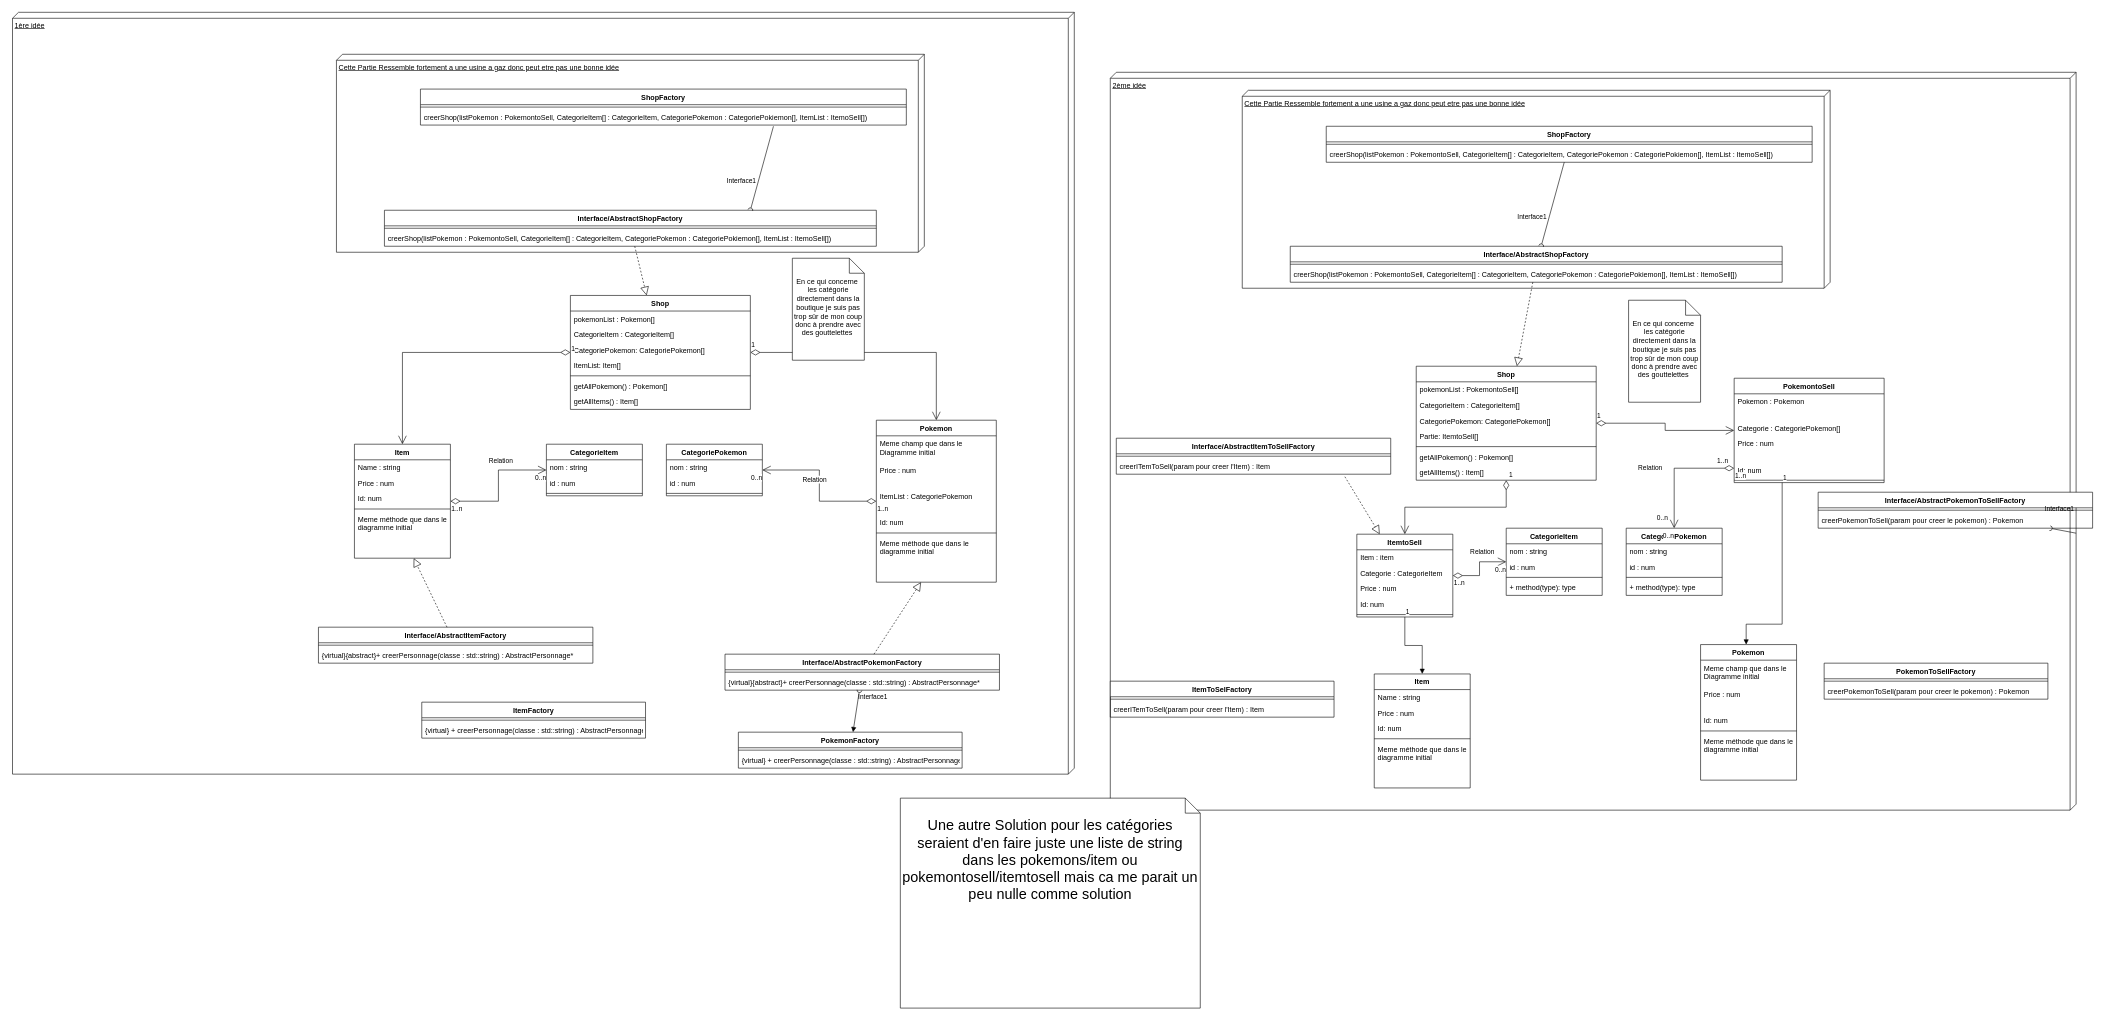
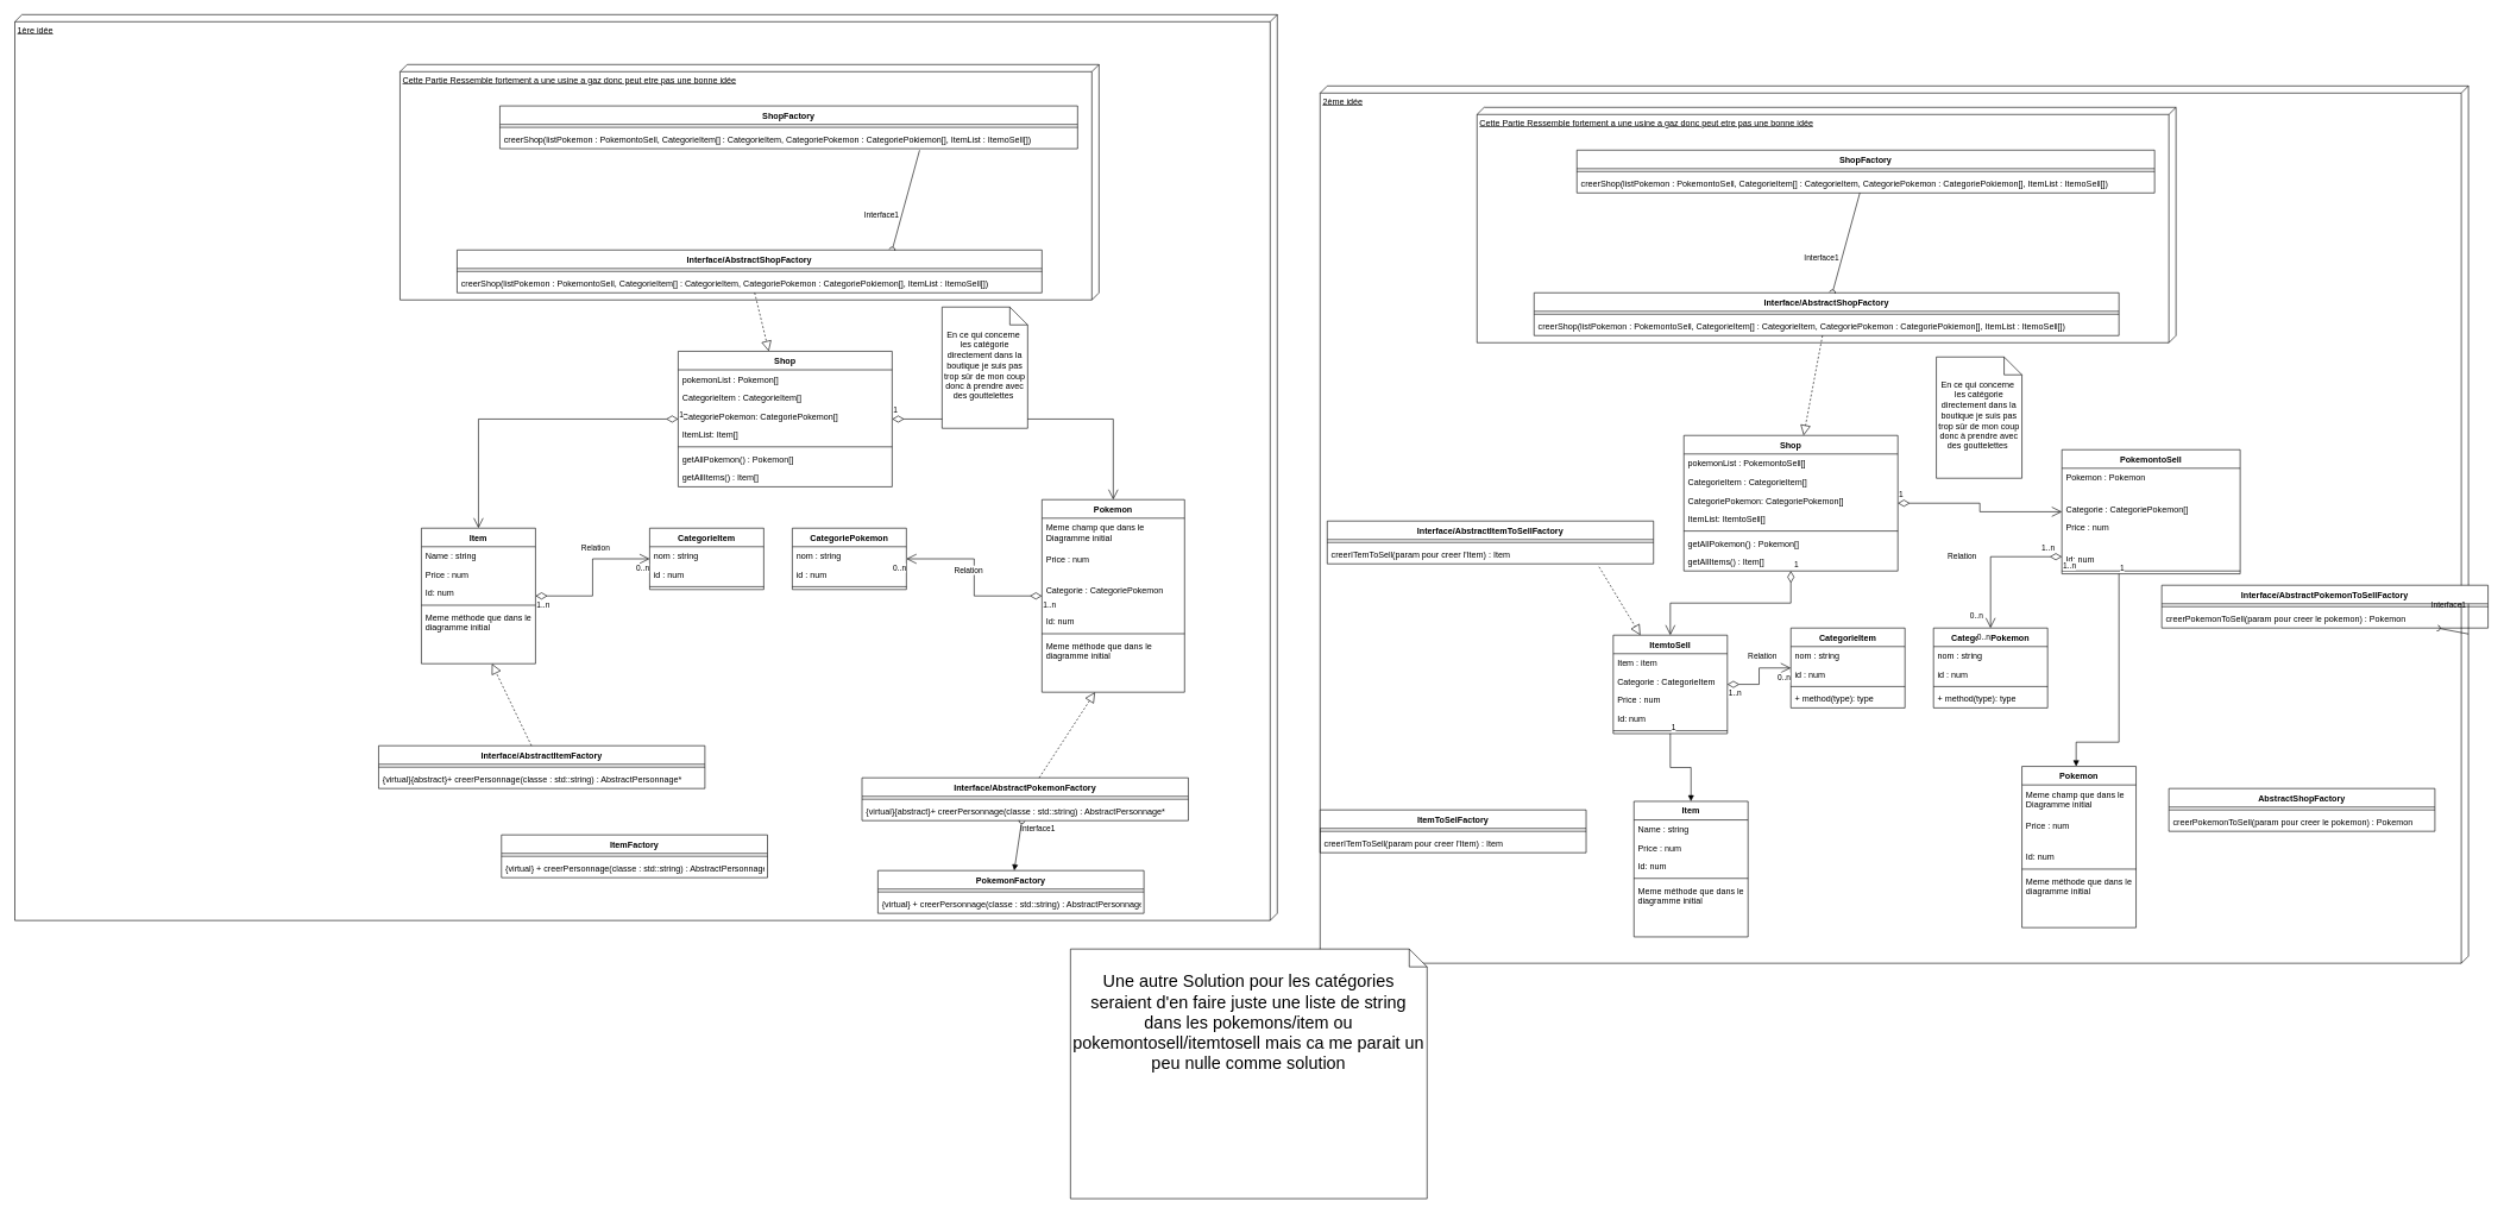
- <mxCell id="32" value="Partie: ItemtoSell[]" style="text;strokeColor=none;fillColor=none;align=left;verticalAlign=top;spacingLeft=4;spacingRight=4;overflow=hidden;rotatable=0;points=[[0,0.5],[1,0.5]];portConstraint=eastwest;" vertex="1" parent="28"><mxGeometry y="104" width="300" height="26" as="geometry" /></mxCell>
+ <mxCell id="32" value="ItemList: ItemtoSell[]" style="text;strokeColor=none;fillColor=none;align=left;verticalAlign=top;spacingLeft=4;spacingRight=4;overflow=hidden;rotatable=0;points=[[0,0.5],[1,0.5]];portConstraint=eastwest;" vertex="1" parent="28"><mxGeometry y="104" width="300" height="26" as="geometry" /></mxCell>
- <mxCell id="22" value="ItemList : CategoriePokemon" style="text;strokeColor=none;fillColor=none;align=left;verticalAlign=top;spacingLeft=4;spacingRight=4;overflow=hidden;rotatable=0;points=[[0,0.5],[1,0.5]];portConstraint=eastwest;" vertex="1" parent="19"><mxGeometry y="114" width="200" height="44" as="geometry" /></mxCell>
+ <mxCell id="22" value="Categorie : CategoriePokemon" style="text;strokeColor=none;fillColor=none;align=left;verticalAlign=top;spacingLeft=4;spacingRight=4;overflow=hidden;rotatable=0;points=[[0,0.5],[1,0.5]];portConstraint=eastwest;" vertex="1" parent="19"><mxGeometry y="114" width="200" height="44" as="geometry" /></mxCell>
- <mxCell id="81" value="PokemonToSellFactory" style="swimlane;fontStyle=1;align=center;verticalAlign=top;childLayout=stackLayout;horizontal=1;startSize=26;horizontalStack=0;resizeParent=1;resizeParentMax=0;resizeLast=0;collapsible=1;marginBottom=0;" vertex="1" parent="1"><mxGeometry x="3040" y="1105" width="373" height="60" as="geometry" /></mxCell>
+ <mxCell id="81" value="AbstractShopFactory" style="swimlane;fontStyle=1;align=center;verticalAlign=top;childLayout=stackLayout;horizontal=1;startSize=26;horizontalStack=0;resizeParent=1;resizeParentMax=0;resizeLast=0;collapsible=1;marginBottom=0;" vertex="1" parent="1"><mxGeometry x="3040" y="1105" width="373" height="60" as="geometry" /></mxCell>
